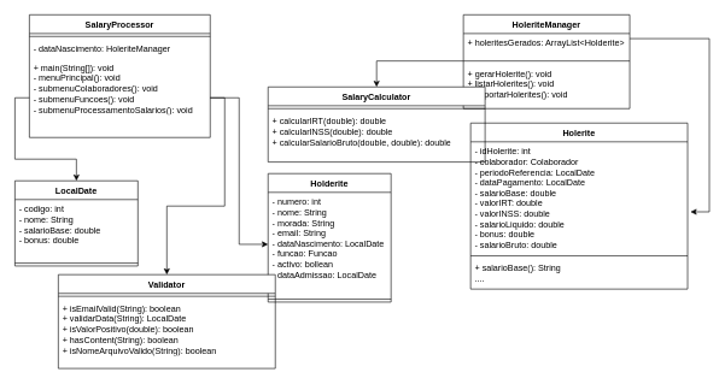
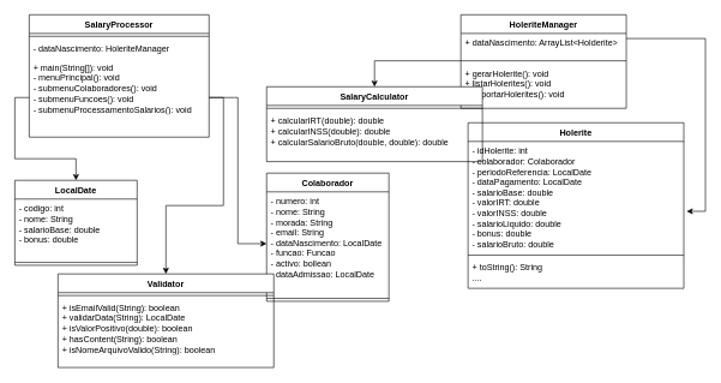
- <mxCell id="7" value="+ holeritesGerados: ArrayList&amp;lt;Holderite&amp;gt;" style="text;strokeColor=none;fillColor=none;align=left;verticalAlign=top;spacingLeft=4;spacingRight=4;overflow=hidden;rotatable=0;points=[[0,0.5],[1,0.5]];portConstraint=eastwest;whiteSpace=wrap;html=1;" vertex="1" parent="6"><mxGeometry y="26" width="230" height="34" as="geometry" /></mxCell>
+ <mxCell id="7" value="+ dataNascimento: ArrayList&amp;lt;Holderite&amp;gt;" style="text;strokeColor=none;fillColor=none;align=left;verticalAlign=top;spacingLeft=4;spacingRight=4;overflow=hidden;rotatable=0;points=[[0,0.5],[1,0.5]];portConstraint=eastwest;whiteSpace=wrap;html=1;" vertex="1" parent="6"><mxGeometry y="26" width="230" height="34" as="geometry" /></mxCell>
- <mxCell id="17" value="Holderite" style="swimlane;fontStyle=1;align=center;verticalAlign=top;childLayout=stackLayout;horizontal=1;startSize=26;horizontalStack=0;resizeParent=1;resizeParentMax=0;resizeLast=0;collapsible=1;marginBottom=0;whiteSpace=wrap;html=1;" vertex="1" parent="1"><mxGeometry x="370" y="240" width="170" height="178" as="geometry" /></mxCell>
+ <mxCell id="17" value="Colaborador" style="swimlane;fontStyle=1;align=center;verticalAlign=top;childLayout=stackLayout;horizontal=1;startSize=26;horizontalStack=0;resizeParent=1;resizeParentMax=0;resizeLast=0;collapsible=1;marginBottom=0;whiteSpace=wrap;html=1;" vertex="1" parent="1"><mxGeometry x="370" y="240" width="170" height="178" as="geometry" /></mxCell>
- <mxCell id="13" value="+ salarioBase(): String&lt;div&gt;....&lt;/div&gt;" style="text;strokeColor=none;fillColor=none;align=left;verticalAlign=top;spacingLeft=4;spacingRight=4;overflow=hidden;rotatable=0;points=[[0,0.5],[1,0.5]];portConstraint=eastwest;whiteSpace=wrap;html=1;" vertex="1" parent="10"><mxGeometry y="188" width="300" height="42" as="geometry" /></mxCell>
+ <mxCell id="13" value="+ toString(): String&lt;div&gt;....&lt;/div&gt;" style="text;strokeColor=none;fillColor=none;align=left;verticalAlign=top;spacingLeft=4;spacingRight=4;overflow=hidden;rotatable=0;points=[[0,0.5],[1,0.5]];portConstraint=eastwest;whiteSpace=wrap;html=1;" vertex="1" parent="10"><mxGeometry y="188" width="300" height="42" as="geometry" /></mxCell>
